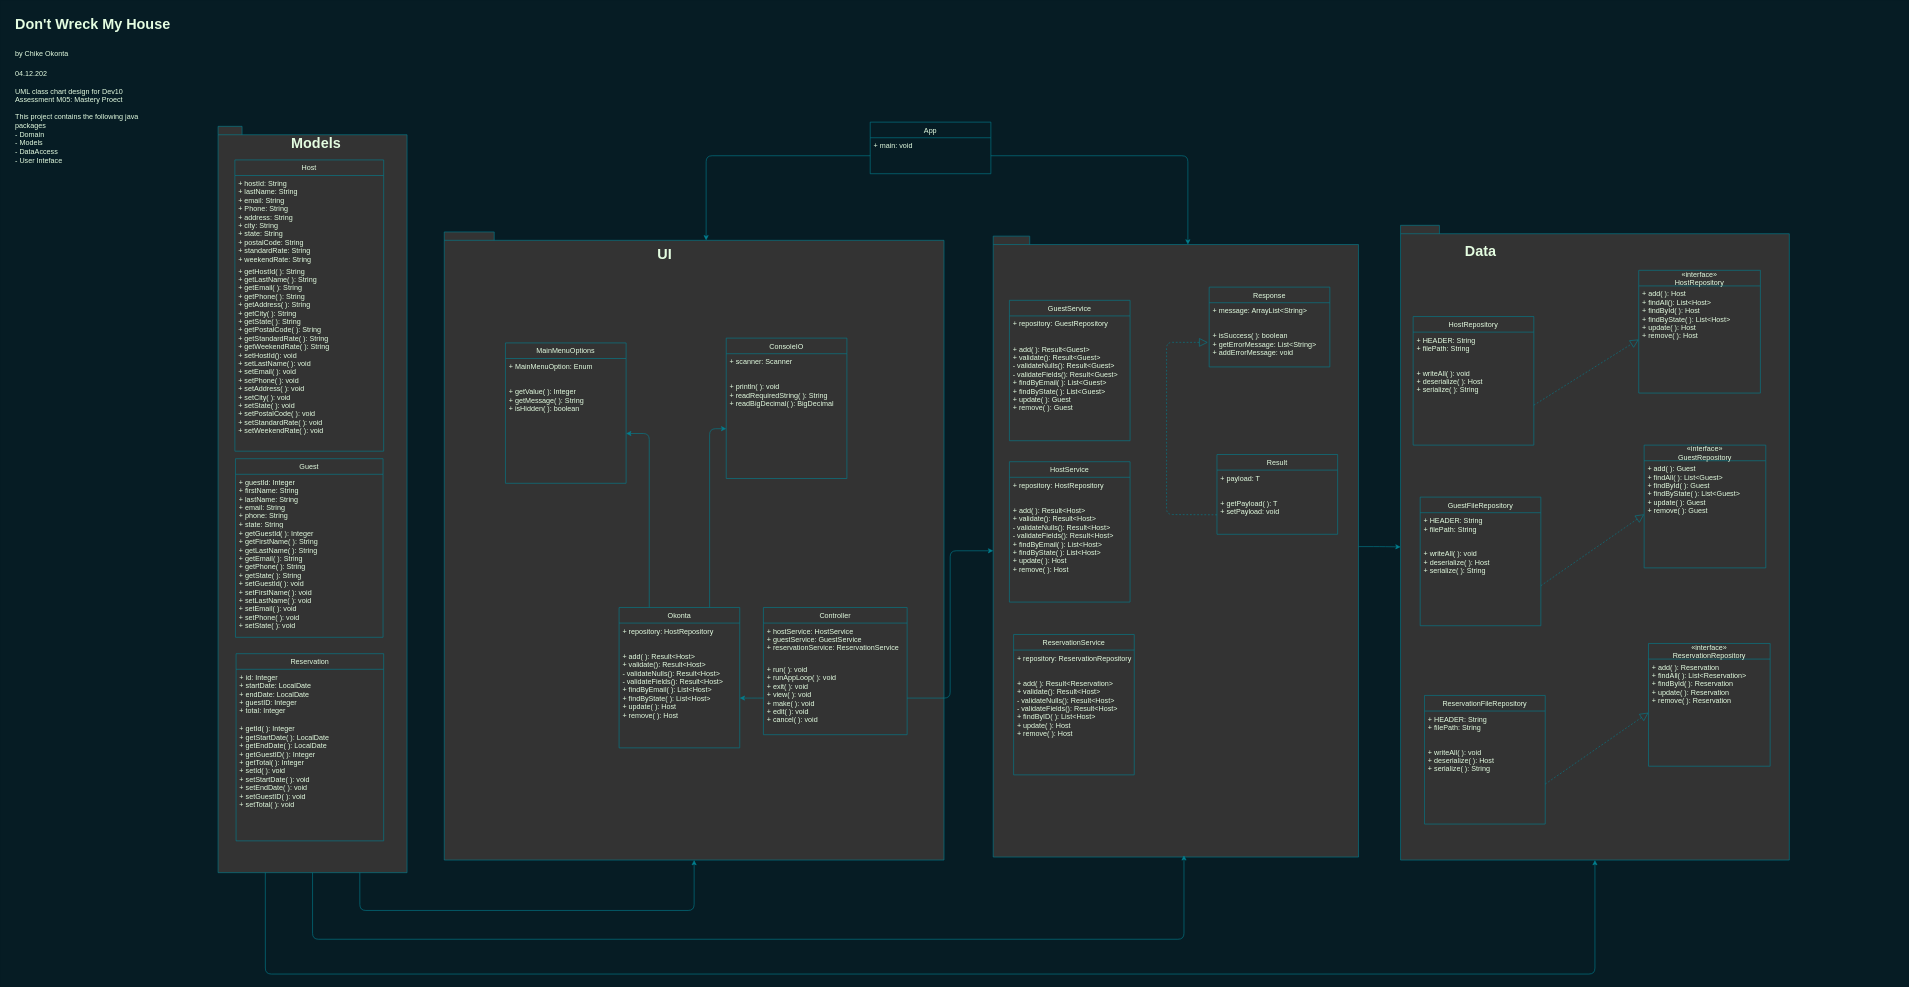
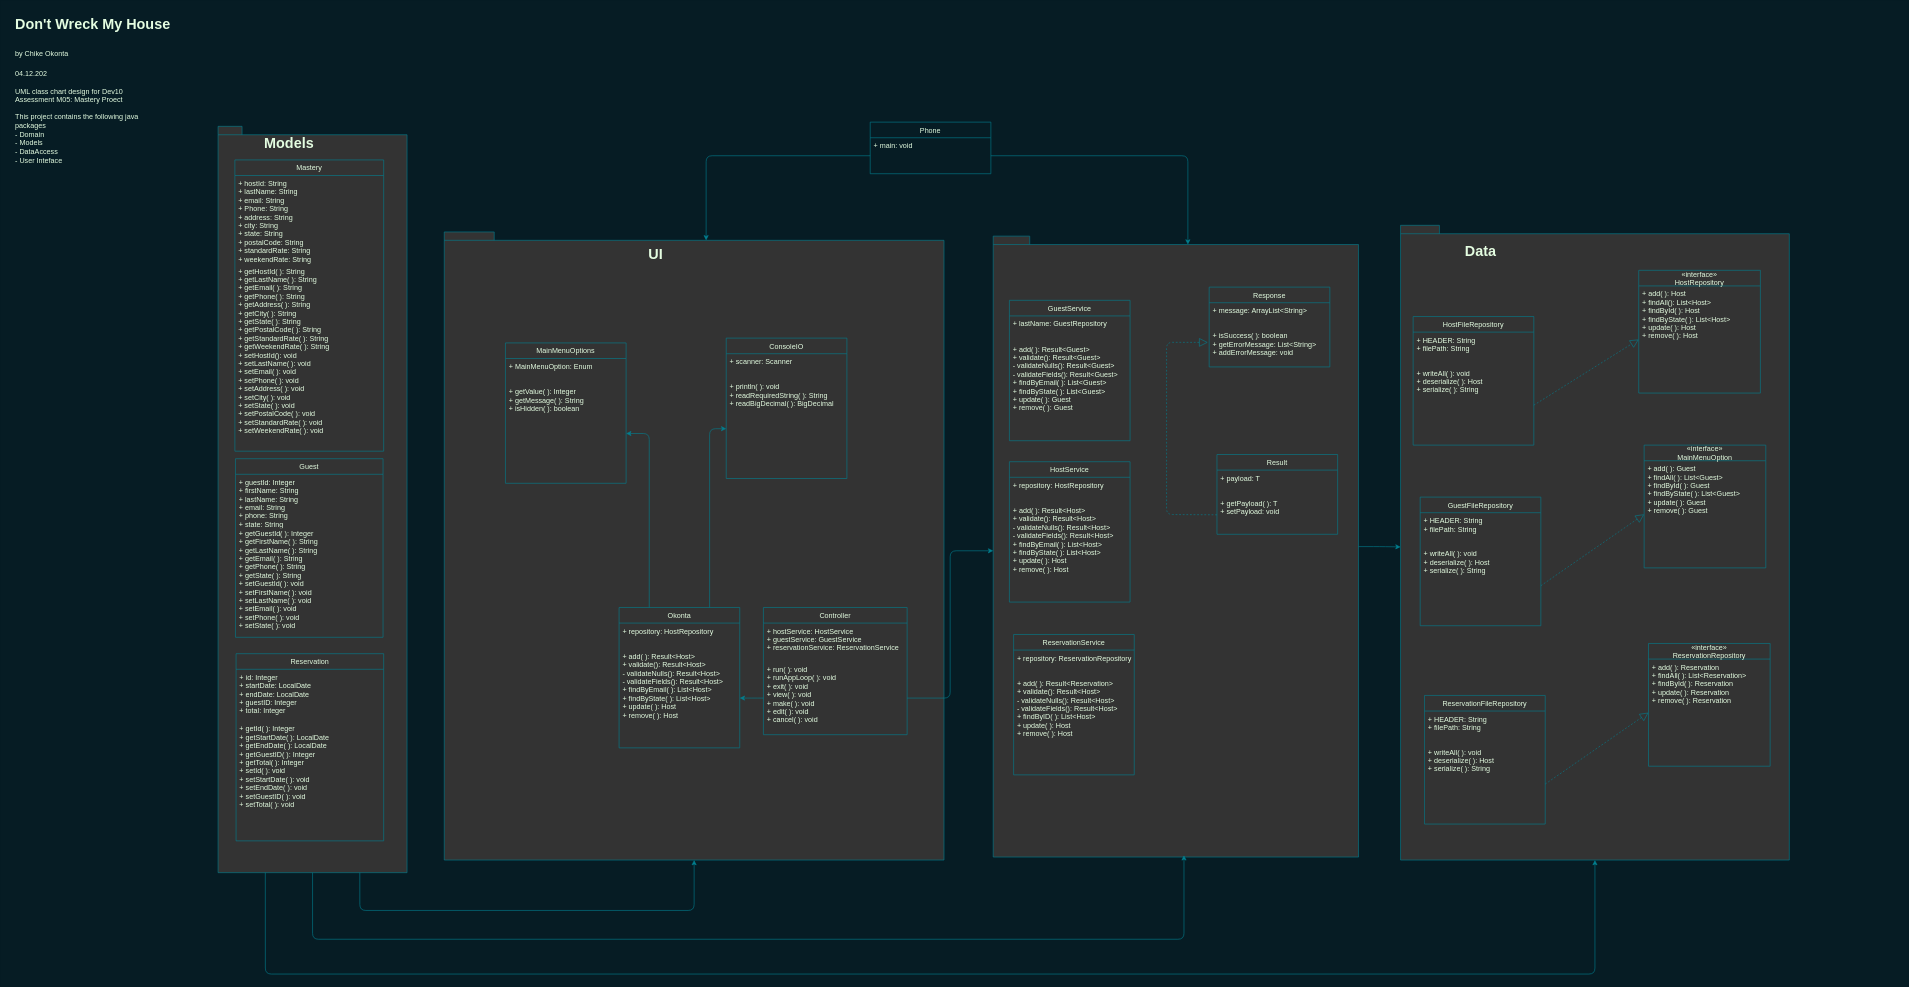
- <mxCell id="54" value="App" style="swimlane;fontStyle=0;childLayout=stackLayout;horizontal=1;startSize=26;fillColor=none;horizontalStack=0;resizeParent=1;resizeParentMax=0;resizeLast=0;collapsible=1;marginBottom=0;rounded=0;sketch=0;fontColor=#E4FDE1;strokeColor=#028090;" parent="1" vertex="1"><mxGeometry x="1450" y="203" width="201.14" height="86" as="geometry" /></mxCell>
+ <mxCell id="54" value="Phone" style="swimlane;fontStyle=0;childLayout=stackLayout;horizontal=1;startSize=26;fillColor=none;horizontalStack=0;resizeParent=1;resizeParentMax=0;resizeLast=0;collapsible=1;marginBottom=0;rounded=0;sketch=0;fontColor=#E4FDE1;strokeColor=#028090;" parent="1" vertex="1"><mxGeometry x="1450" y="203" width="201.14" height="86" as="geometry" /></mxCell>
- <mxCell id="4" value="Models" style="text;strokeColor=none;fillColor=none;html=1;fontSize=24;fontStyle=1;verticalAlign=middle;align=center;fontColor=#E4FDE1;" parent="2" vertex="1"><mxGeometry x="78" y="19.429" width="170" height="17.097" as="geometry" /></mxCell>
+ <mxCell id="4" value="Models" style="text;strokeColor=none;fillColor=none;html=1;fontSize=24;fontStyle=1;verticalAlign=middle;align=center;fontColor=#E4FDE1;" parent="2" vertex="1"><mxGeometry x="33" y="19.429" width="170" height="17.097" as="geometry" /></mxCell>
- <mxCell id="5" value="Host" style="swimlane;fontStyle=0;childLayout=stackLayout;horizontal=1;startSize=26;fillColor=none;horizontalStack=0;resizeParent=1;resizeParentMax=0;resizeLast=0;collapsible=1;marginBottom=0;rounded=0;sketch=0;fontColor=#E4FDE1;strokeColor=#028090;" parent="2" vertex="1"><mxGeometry x="28" y="55.957" width="248" height="485.52" as="geometry" /></mxCell>
+ <mxCell id="5" value="Mastery" style="swimlane;fontStyle=0;childLayout=stackLayout;horizontal=1;startSize=26;fillColor=none;horizontalStack=0;resizeParent=1;resizeParentMax=0;resizeLast=0;collapsible=1;marginBottom=0;rounded=0;sketch=0;fontColor=#E4FDE1;strokeColor=#028090;" parent="2" vertex="1"><mxGeometry x="28" y="55.957" width="248" height="485.52" as="geometry" /></mxCell>
- <mxCell id="64" value="UI" style="text;strokeColor=none;fillColor=none;html=1;fontSize=24;fontStyle=1;verticalAlign=middle;align=center;fontColor=#E4FDE1;" parent="62" vertex="1"><mxGeometry x="141.997" y="22.004" width="449.556" height="31.947" as="geometry" /></mxCell>
+ <mxCell id="64" value="UI" style="text;strokeColor=none;fillColor=none;html=1;fontSize=24;fontStyle=1;verticalAlign=middle;align=center;fontColor=#E4FDE1;" parent="62" vertex="1"><mxGeometry x="126.997" y="22.004" width="449.556" height="31.947" as="geometry" /></mxCell>
- <mxCell id="27" value="+ repository: GuestRepository" style="text;strokeColor=none;fillColor=none;align=left;verticalAlign=top;spacingLeft=4;spacingRight=4;overflow=hidden;rotatable=0;points=[[0,0.5],[1,0.5]];portConstraint=eastwest;fontColor=#E4FDE1;" parent="26" vertex="1"><mxGeometry y="26" width="201.14" height="42" as="geometry" /></mxCell>
+ <mxCell id="27" value="+ lastName: GuestRepository" style="text;strokeColor=none;fillColor=none;align=left;verticalAlign=top;spacingLeft=4;spacingRight=4;overflow=hidden;rotatable=0;points=[[0,0.5],[1,0.5]];portConstraint=eastwest;fontColor=#E4FDE1;" parent="26" vertex="1"><mxGeometry y="26" width="201.14" height="42" as="geometry" /></mxCell>
- <mxCell id="36" value="HostRepository" style="swimlane;fontStyle=0;childLayout=stackLayout;horizontal=1;startSize=26;fillColor=none;horizontalStack=0;resizeParent=1;resizeParentMax=0;resizeLast=0;collapsible=1;marginBottom=0;rounded=0;sketch=0;fontColor=#E4FDE1;strokeColor=#028090;" parent="33" vertex="1"><mxGeometry x="-82.997" y="483.998" width="201.14" height="214.388" as="geometry" /></mxCell>
+ <mxCell id="36" value="HostFileRepository" style="swimlane;fontStyle=0;childLayout=stackLayout;horizontal=1;startSize=26;fillColor=none;horizontalStack=0;resizeParent=1;resizeParentMax=0;resizeLast=0;collapsible=1;marginBottom=0;rounded=0;sketch=0;fontColor=#E4FDE1;strokeColor=#028090;" parent="33" vertex="1"><mxGeometry x="-82.997" y="483.998" width="201.14" height="214.388" as="geometry" /></mxCell>
- <mxCell id="46" value="«interface»&#10;GuestRepository" style="swimlane;fontStyle=0;childLayout=stackLayout;horizontal=1;startSize=26;fillColor=none;horizontalStack=0;resizeParent=1;resizeParentMax=0;resizeLast=0;collapsible=1;marginBottom=0;rounded=0;sketch=0;fontColor=#E4FDE1;strokeColor=#028090;" parent="33" vertex="1"><mxGeometry x="301.998" y="698.391" width="202.776" height="204.602" as="geometry" /></mxCell>
+ <mxCell id="46" value="«interface»&#10;MainMenuOption" style="swimlane;fontStyle=0;childLayout=stackLayout;horizontal=1;startSize=26;fillColor=none;horizontalStack=0;resizeParent=1;resizeParentMax=0;resizeLast=0;collapsible=1;marginBottom=0;rounded=0;sketch=0;fontColor=#E4FDE1;strokeColor=#028090;" parent="33" vertex="1"><mxGeometry x="301.998" y="698.391" width="202.776" height="204.602" as="geometry" /></mxCell>
